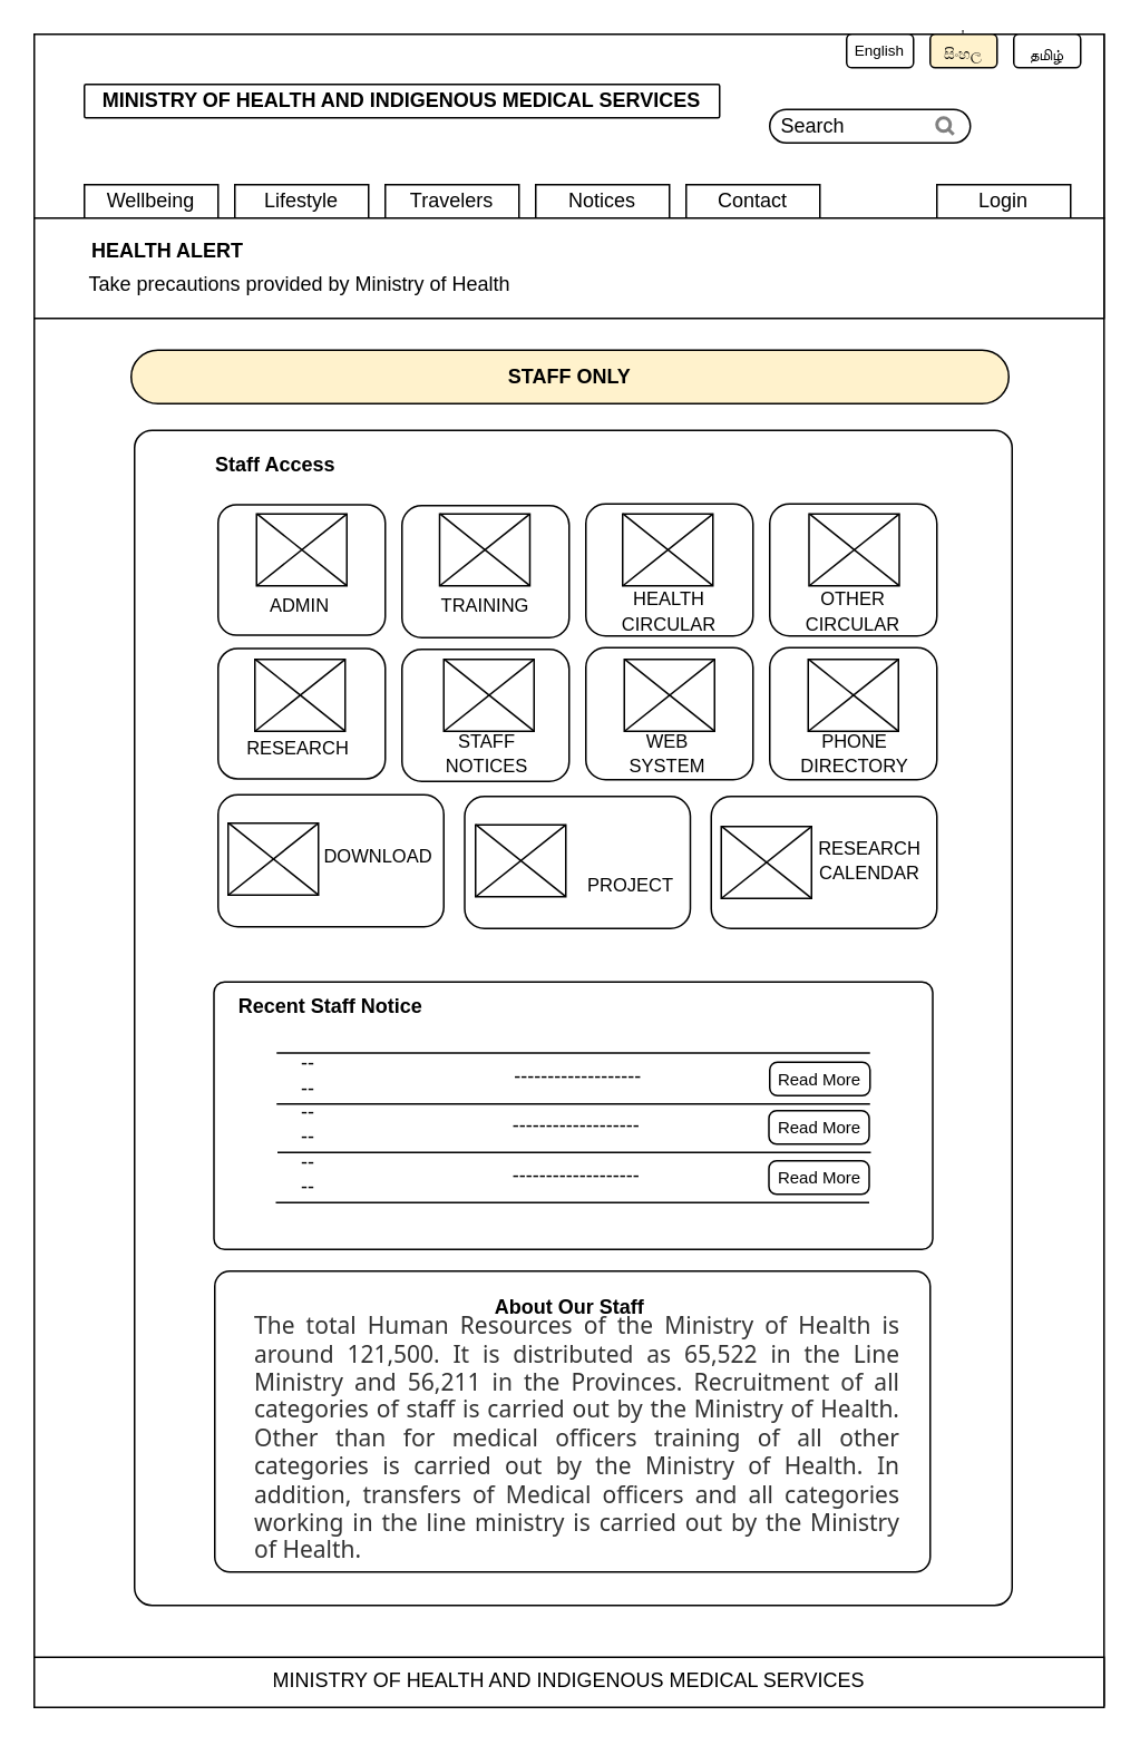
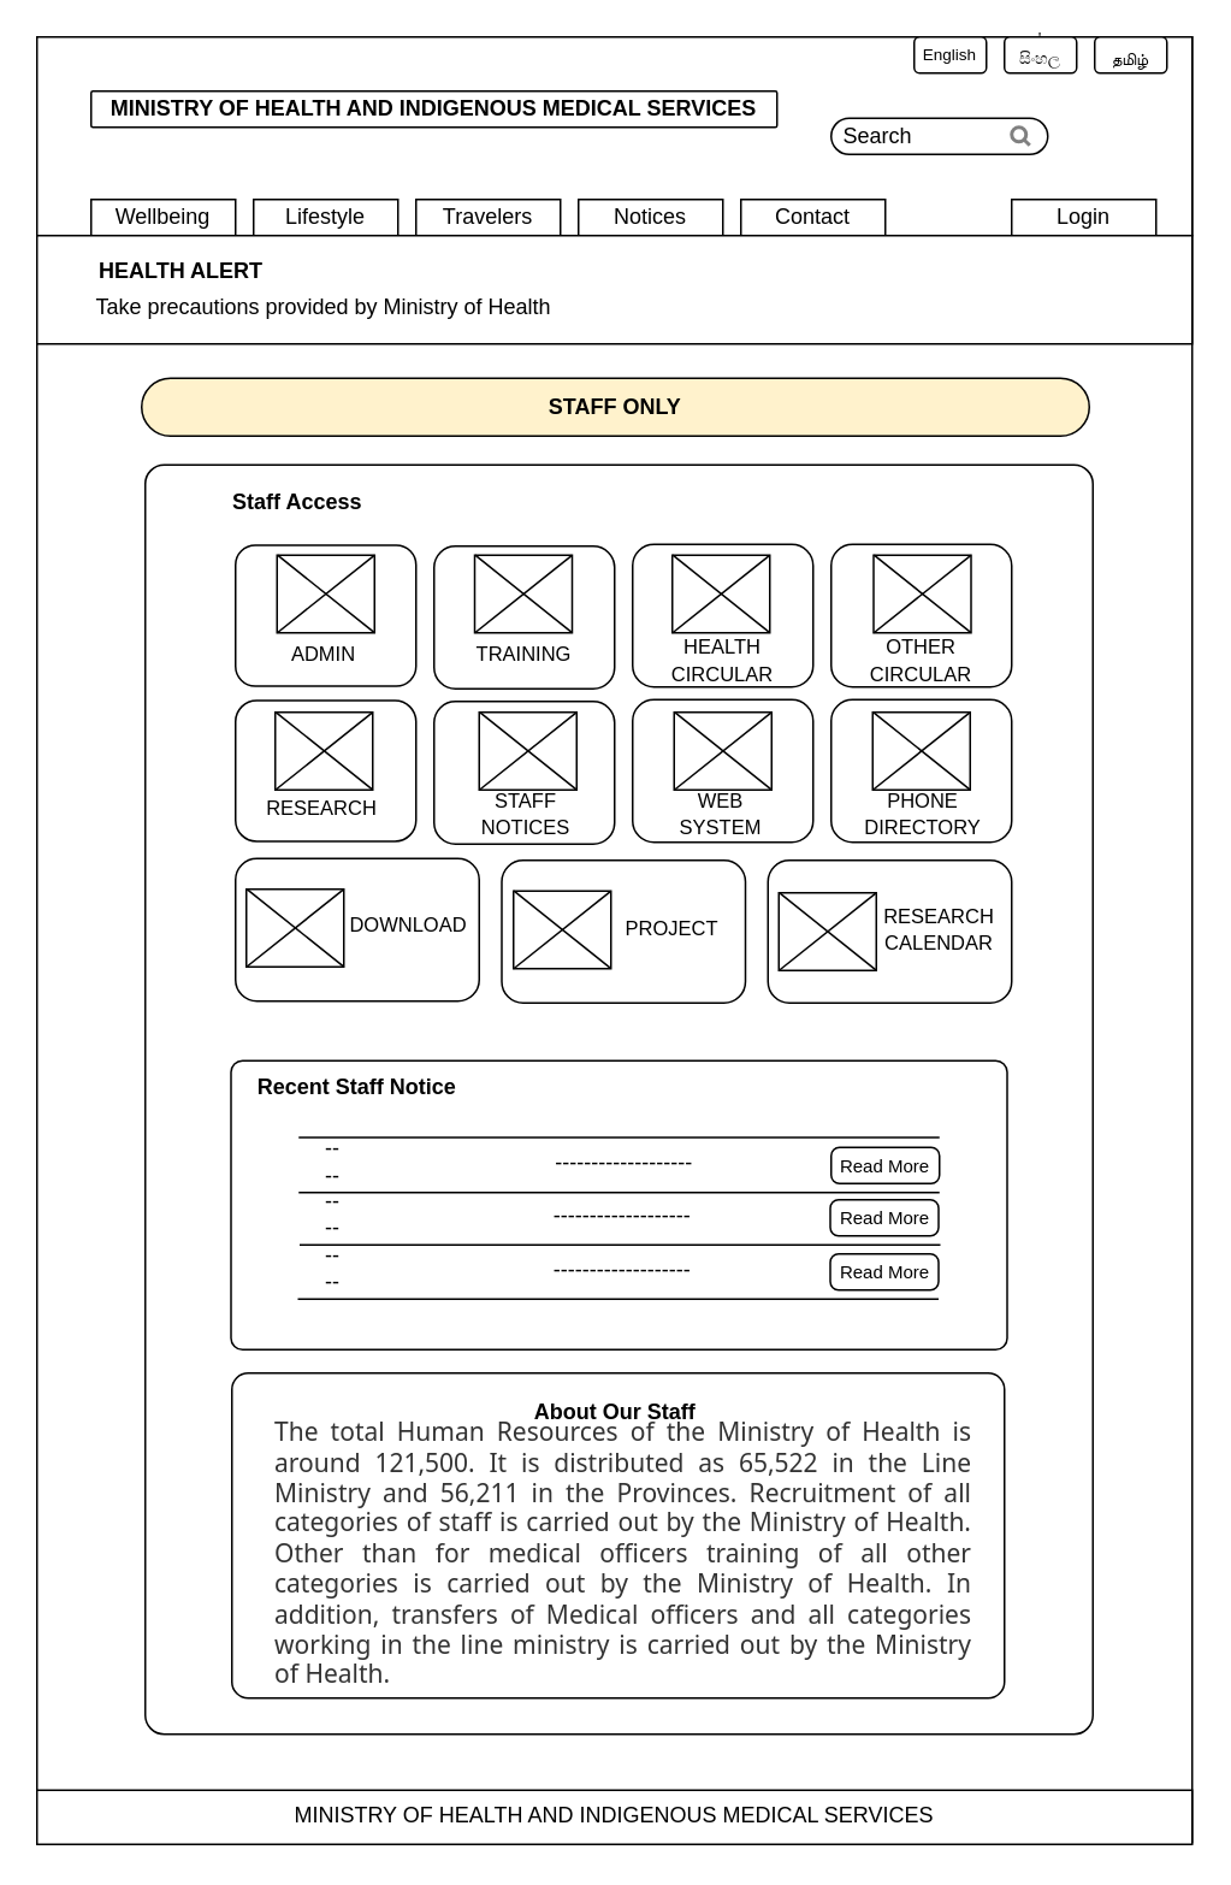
- <mxCell id="22" value="'&lt;br style=&quot;white-space: normal; font-size: 9px;&quot;&gt;&lt;span style=&quot;font-family: arial, sans-serif; text-align: left; white-space: pre-wrap; font-size: 9px;&quot;&gt;සිංහල&lt;/span&gt;" style="rounded=1;whiteSpace=wrap;html=1;shadow=0;glass=0;comic=0;strokeColor=#000000;perimeterSpacing=0;strokeWidth=1;verticalAlign=bottom;fontSize=9;fontColor=#000000;fillColor=#fff2cc;" vertex="1" parent="1"><mxGeometry x="556" y="20" width="40" height="20" as="geometry" /></mxCell>
+ <mxCell id="22" value="'&lt;br style=&quot;white-space: normal; font-size: 9px;&quot;&gt;&lt;span style=&quot;font-family: arial, sans-serif; text-align: left; white-space: pre-wrap; font-size: 9px;&quot;&gt;සිංහල&lt;/span&gt;" style="rounded=1;whiteSpace=wrap;html=1;shadow=0;glass=0;comic=0;strokeColor=#000000;perimeterSpacing=0;strokeWidth=1;verticalAlign=bottom;fontSize=9;fontColor=#000000;" vertex="1" parent="1"><mxGeometry x="556" y="20" width="40" height="20" as="geometry" /></mxCell>
- <mxCell id="102" value="&lt;span style=&quot;font-size: 11px&quot;&gt;PROJECT&lt;/span&gt;" style="text;html=1;strokeColor=none;fillColor=none;align=center;verticalAlign=middle;whiteSpace=wrap;rounded=0;fontColor=#000000;" vertex="1" parent="1"><mxGeometry x="351" y="518.5" width="52" height="20" as="geometry" /></mxCell>
+ <mxCell id="102" value="&lt;span style=&quot;font-size: 11px&quot;&gt;PROJECT&lt;/span&gt;" style="text;html=1;strokeColor=none;fillColor=none;align=center;verticalAlign=middle;whiteSpace=wrap;rounded=0;fontColor=#000000;" vertex="1" parent="1"><mxGeometry x="346" y="503.5" width="52" height="20" as="geometry" /></mxCell>
